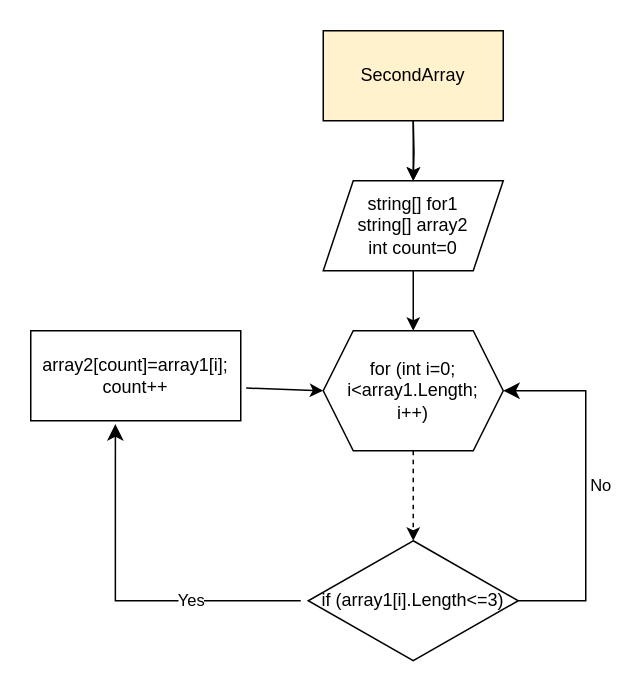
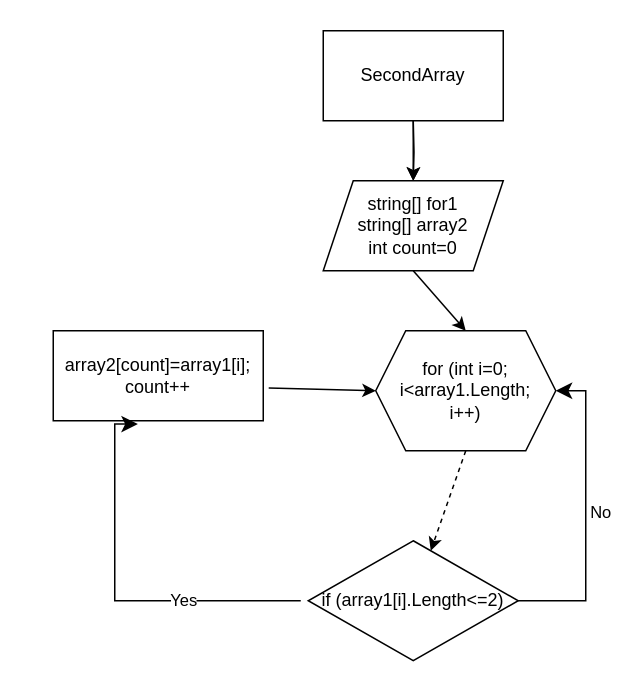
- <mxCell id="6" value="SecondArray" style="rounded=0;whiteSpace=wrap;html=1;fillColor=#fff2cc;" vertex="1" parent="1"><mxGeometry x="215" y="20" width="120" height="60" as="geometry" /></mxCell>
+ <mxCell id="6" value="SecondArray" style="rounded=0;whiteSpace=wrap;html=1;" vertex="1" parent="1"><mxGeometry x="215" y="20" width="120" height="60" as="geometry" /></mxCell>
- <mxCell id="4" value="&lt;font style=&quot;vertical-align: inherit;&quot;&gt;&lt;font style=&quot;vertical-align: inherit;&quot;&gt;array2[count]=array1[i];&lt;br&gt;count++&lt;br&gt;&lt;/font&gt;&lt;/font&gt;" style="rounded=0;whiteSpace=wrap;html=1;" parent="1" vertex="1"><mxGeometry x="20" y="220" width="140" height="60" as="geometry" /></mxCell>
+ <mxCell id="4" value="&lt;font style=&quot;vertical-align: inherit;&quot;&gt;&lt;font style=&quot;vertical-align: inherit;&quot;&gt;array2[count]=array1[i];&lt;br&gt;count++&lt;br&gt;&lt;/font&gt;&lt;/font&gt;" style="rounded=0;whiteSpace=wrap;html=1;" parent="1" vertex="1"><mxGeometry x="35" y="220" width="140" height="60" as="geometry" /></mxCell>
- <mxCell id="7" value="for (int i=0;&lt;br&gt;i&amp;lt;array1.Length;&lt;br&gt;i++)" style="shape=hexagon;perimeter=hexagonPerimeter2;whiteSpace=wrap;html=1;fixedSize=1;" vertex="1" parent="1"><mxGeometry x="215" y="220" width="120" height="80" as="geometry" /></mxCell>
+ <mxCell id="7" value="for (int i=0;&lt;br&gt;i&amp;lt;array1.Length;&lt;br&gt;i++)" style="shape=hexagon;perimeter=hexagonPerimeter2;whiteSpace=wrap;html=1;fixedSize=1;" vertex="1" parent="1"><mxGeometry x="250" y="220" width="120" height="80" as="geometry" /></mxCell>
- <mxCell id="8" value="if (array1[i].Length&amp;lt;=3)" style="rhombus;whiteSpace=wrap;html=1;" vertex="1" parent="1"><mxGeometry x="205" y="360" width="140" height="80" as="geometry" /></mxCell>
+ <mxCell id="8" value="if (array1[i].Length&amp;lt;=2)" style="rhombus;whiteSpace=wrap;html=1;" vertex="1" parent="1"><mxGeometry x="205" y="360" width="140" height="80" as="geometry" /></mxCell>
